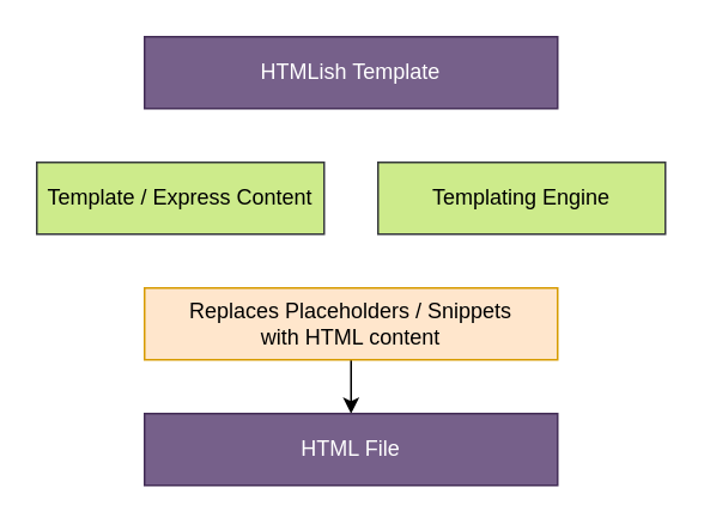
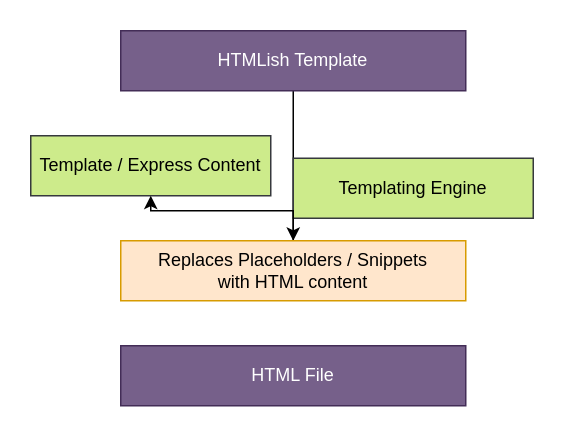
+ <mxCell id="2" style="edgeStyle=orthogonalEdgeStyle;rounded=0;orthogonalLoop=1;jettySize=auto;html=1;" edge="1" parent="1" source="3" target="7"><mxGeometry relative="1" as="geometry" /></mxCell>
- <mxCell id="5" value="Templating Engine" style="rounded=0;whiteSpace=wrap;html=1;fillColor=#cdeb8b;strokeColor=#36393d;" parent="1" vertex="1"><mxGeometry x="210" y="90" width="160" height="40" as="geometry" /></mxCell>
+ <mxCell id="5" value="Templating Engine" style="rounded=0;whiteSpace=wrap;html=1;fillColor=#cdeb8b;strokeColor=#36393d;" parent="1" vertex="1"><mxGeometry x="195" y="105" width="160" height="40" as="geometry" /></mxCell>
- <mxCell id="6" style="edgeStyle=orthogonalEdgeStyle;rounded=0;orthogonalLoop=1;jettySize=auto;html=1;entryX=0.5;entryY=0;entryDx=0;entryDy=0;" edge="1" parent="1" source="7" target="8"><mxGeometry relative="1" as="geometry"><mxPoint x="195" y="250" as="targetPoint" /></mxGeometry></mxCell>
+ <mxCell id="6" style="edgeStyle=orthogonalEdgeStyle;rounded=0;orthogonalLoop=1;jettySize=auto;html=1;" edge="1" parent="1" source="7" target="4"><mxGeometry relative="1" as="geometry"><mxPoint x="195" y="250" as="targetPoint" /></mxGeometry></mxCell>
